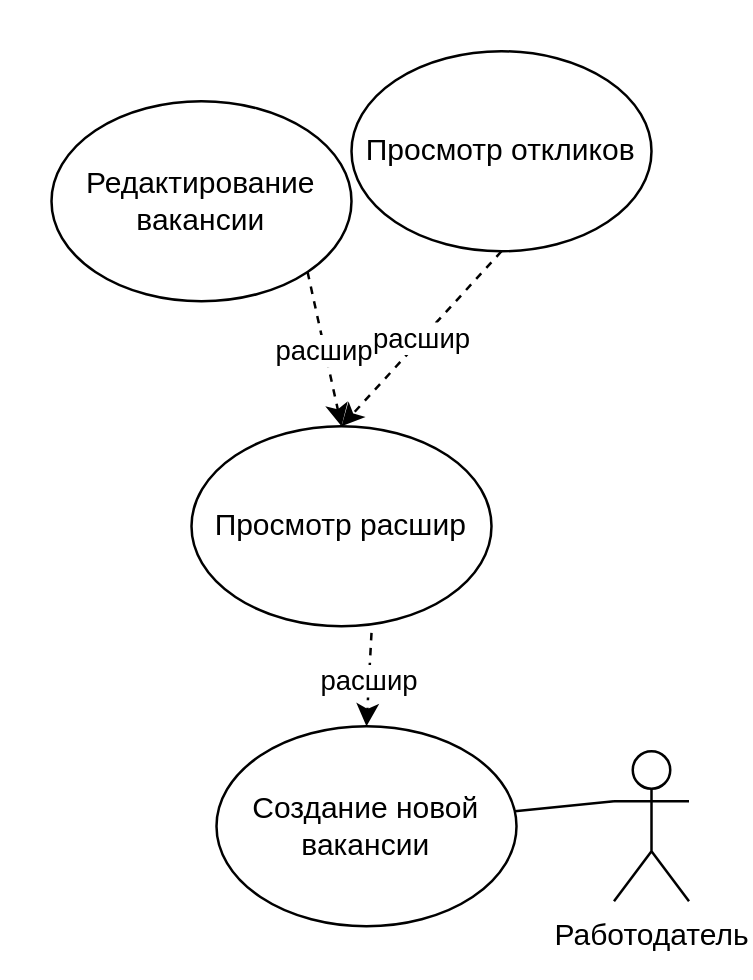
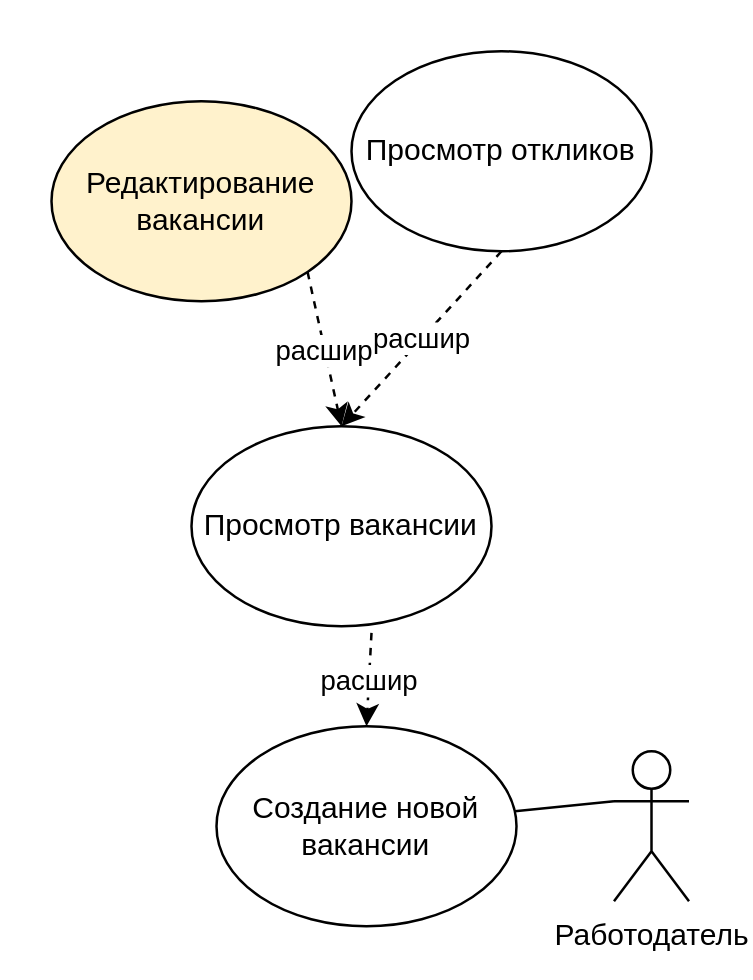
- <mxCell id="7" value="Редактирование вакансии" style="ellipse;whiteSpace=wrap;html=1;" vertex="1" parent="1"><mxGeometry x="20" y="40" width="120" height="80" as="geometry" /></mxCell>
+ <mxCell id="7" value="Редактирование вакансии" style="ellipse;whiteSpace=wrap;html=1;fillColor=#fff2cc;" vertex="1" parent="1"><mxGeometry x="20" y="40" width="120" height="80" as="geometry" /></mxCell>
- <mxCell id="5" value="Просмотр расшир" style="ellipse;whiteSpace=wrap;html=1;" vertex="1" parent="1"><mxGeometry x="76" y="170" width="120" height="80" as="geometry" /></mxCell>
+ <mxCell id="5" value="Просмотр вакансии" style="ellipse;whiteSpace=wrap;html=1;" vertex="1" parent="1"><mxGeometry x="76" y="170" width="120" height="80" as="geometry" /></mxCell>
